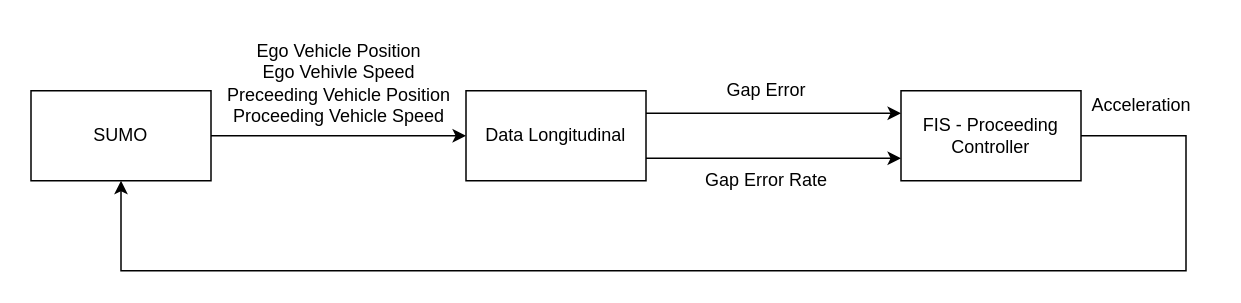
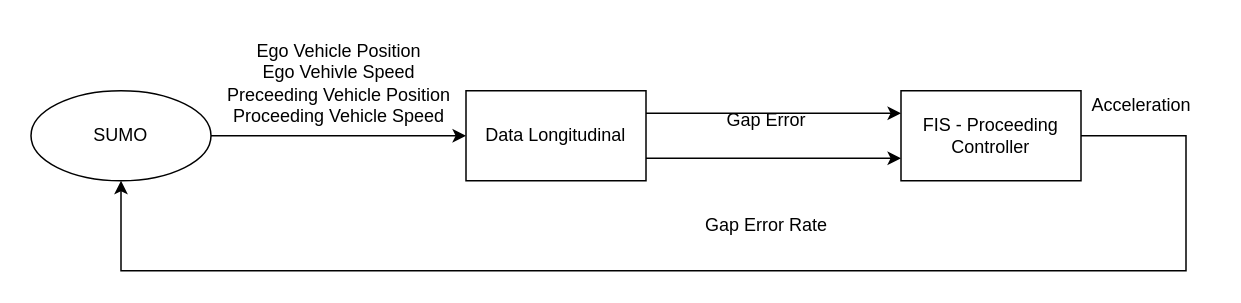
- <mxCell id="10" value="Gap Error" style="text;html=1;align=center;verticalAlign=middle;resizable=0;points=[];autosize=1;strokeColor=none;fillColor=none;" vertex="1" parent="1"><mxGeometry x="470" y="45" width="80" height="30" as="geometry" /></mxCell>
+ <mxCell id="10" value="Gap Error" style="text;html=1;align=center;verticalAlign=middle;resizable=0;points=[];autosize=1;strokeColor=none;fillColor=none;" vertex="1" parent="1"><mxGeometry x="470" y="65" width="80" height="30" as="geometry" /></mxCell>
- <mxCell id="8" value="SUMO" style="rounded=0;whiteSpace=wrap;html=1;" vertex="1" parent="1"><mxGeometry x="20" y="60" width="120" height="60" as="geometry" /></mxCell>
+ <mxCell id="8" value="SUMO" style="ellipse;whiteSpace=wrap;html=1;" vertex="1" parent="1"><mxGeometry x="20" y="60" width="120" height="60" as="geometry" /></mxCell>
- <mxCell id="11" value="Gap Error Rate" style="text;html=1;align=center;verticalAlign=middle;resizable=0;points=[];autosize=1;strokeColor=none;fillColor=none;" vertex="1" parent="1"><mxGeometry x="460" y="105" width="100" height="30" as="geometry" /></mxCell>
+ <mxCell id="11" value="Gap Error Rate" style="text;html=1;align=center;verticalAlign=middle;resizable=0;points=[];autosize=1;strokeColor=none;fillColor=none;" vertex="1" parent="1"><mxGeometry x="460" y="135" width="100" height="30" as="geometry" /></mxCell>
